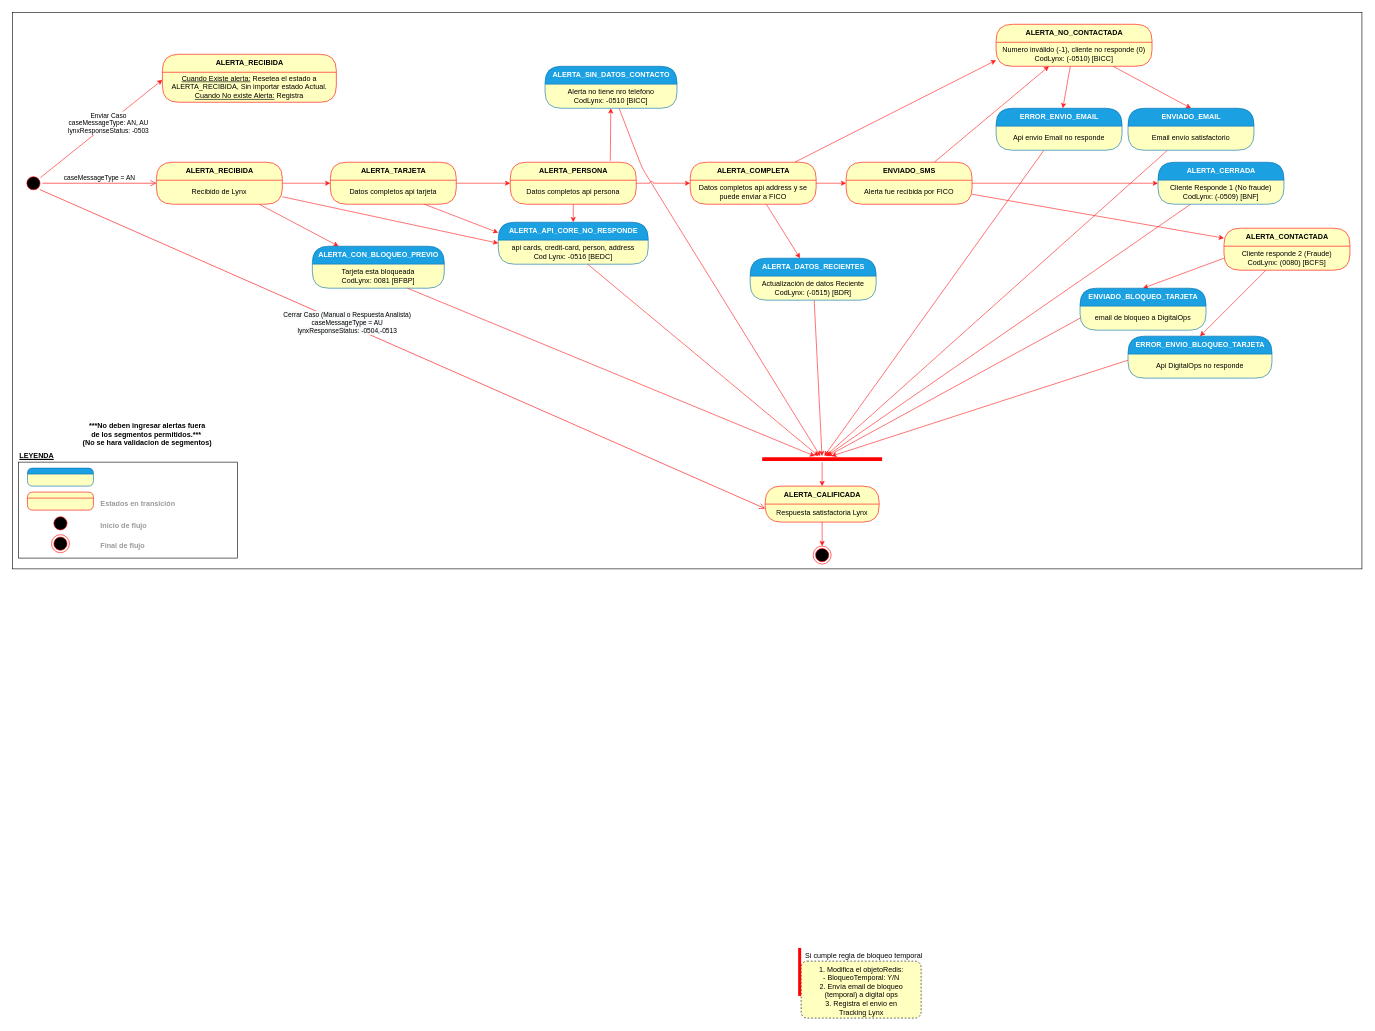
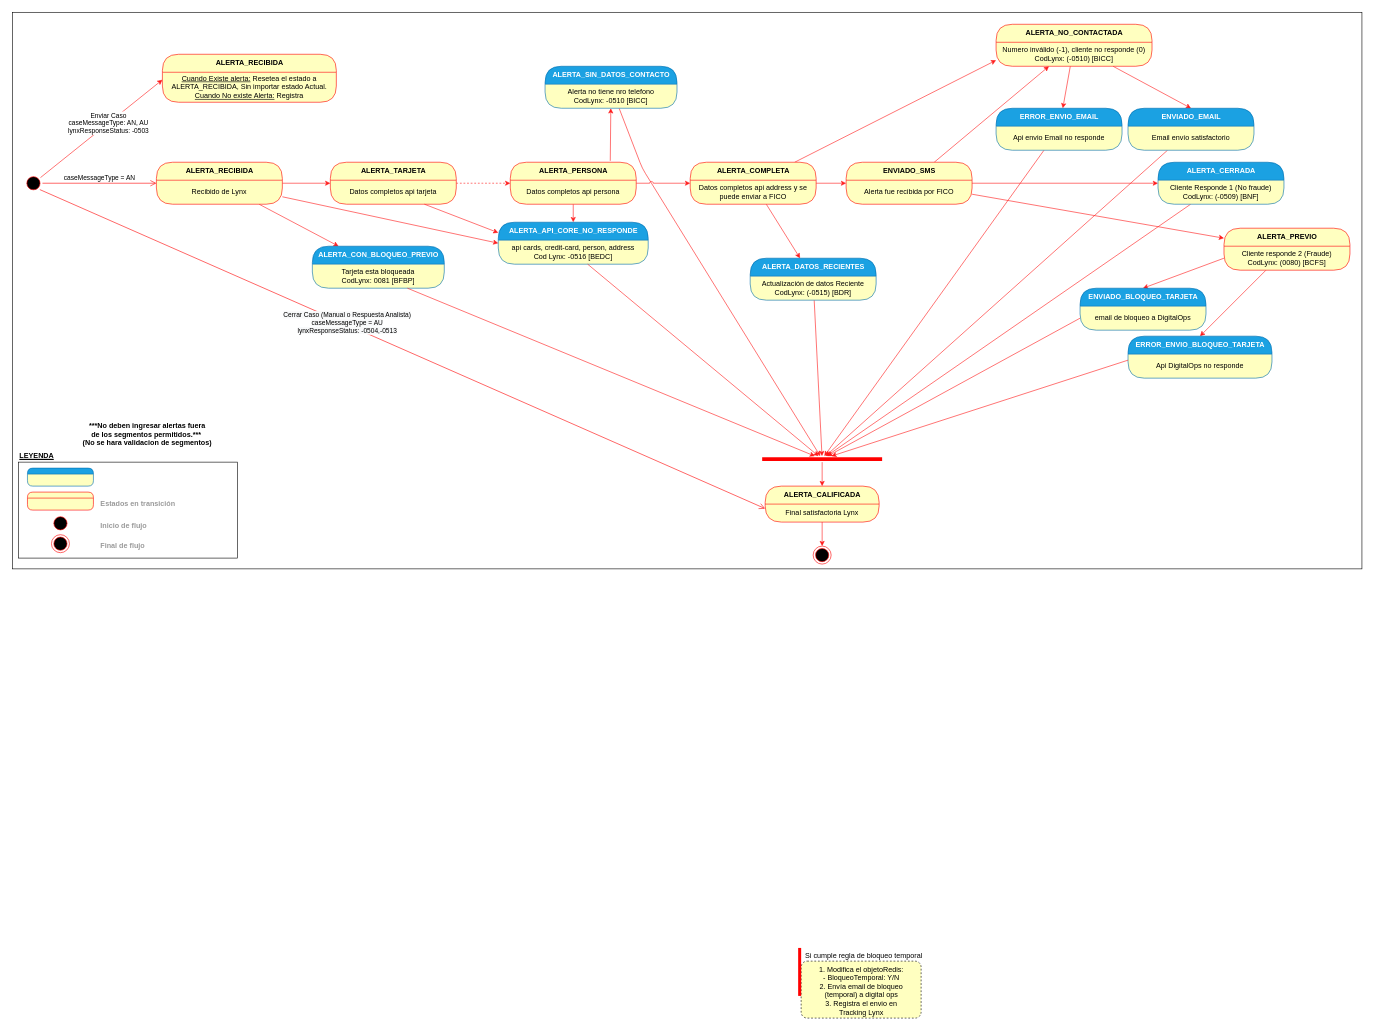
- <mxCell id="10" style="edgeStyle=orthogonalEdgeStyle;rounded=0;orthogonalLoop=1;jettySize=auto;html=1;entryX=0;entryY=0.125;entryDx=0;entryDy=0;entryPerimeter=0;strokeColor=#FF1919;" parent="1" source="11" target="17" edge="1"><mxGeometry relative="1" as="geometry" /></mxCell>
+ <mxCell id="10" style="edgeStyle=orthogonalEdgeStyle;rounded=0;orthogonalLoop=1;jettySize=auto;html=1;entryX=0;entryY=0.125;entryDx=0;entryDy=0;entryPerimeter=0;strokeColor=#FF1919;dashed=1;" parent="1" source="11" target="17" edge="1"><mxGeometry relative="1" as="geometry" /></mxCell>
- <mxCell id="40" value="&lt;font color=&quot;#000000&quot;&gt;ALERTA_CONTACTADA&lt;/font&gt;" style="swimlane;html=1;fontStyle=1;align=center;verticalAlign=middle;childLayout=stackLayout;horizontal=1;startSize=30;horizontalStack=0;resizeParent=0;resizeLast=1;container=0;fontColor=#ffffff;collapsible=0;rounded=1;arcSize=30;swimlaneFillColor=#ffffc0;dropTarget=0;fillColor=#FFFFC0;strokeColor=#FF0000;" parent="1" vertex="1"><mxGeometry x="2040" y="380" width="210" height="70" as="geometry" /></mxCell>
+ <mxCell id="40" value="&lt;font color=&quot;#000000&quot;&gt;ALERTA_PREVIO&lt;/font&gt;" style="swimlane;html=1;fontStyle=1;align=center;verticalAlign=middle;childLayout=stackLayout;horizontal=1;startSize=30;horizontalStack=0;resizeParent=0;resizeLast=1;container=0;fontColor=#ffffff;collapsible=0;rounded=1;arcSize=30;swimlaneFillColor=#ffffc0;dropTarget=0;fillColor=#FFFFC0;strokeColor=#FF0000;" parent="1" vertex="1"><mxGeometry x="2040" y="380" width="210" height="70" as="geometry" /></mxCell>
- <mxCell id="49" value="Respuesta satisfactoria Lynx" style="text;html=1;strokeColor=none;fillColor=none;align=center;verticalAlign=middle;spacingLeft=4;spacingRight=4;whiteSpace=wrap;overflow=hidden;rotatable=0;fontColor=#000000;" parent="48" vertex="1"><mxGeometry y="30" width="190" height="30" as="geometry" /></mxCell>
+ <mxCell id="49" value="Final satisfactoria Lynx" style="text;html=1;strokeColor=none;fillColor=none;align=center;verticalAlign=middle;spacingLeft=4;spacingRight=4;whiteSpace=wrap;overflow=hidden;rotatable=0;fontColor=#000000;" parent="48" vertex="1"><mxGeometry y="30" width="190" height="30" as="geometry" /></mxCell>
